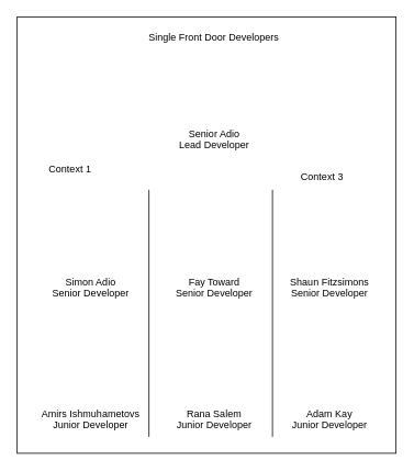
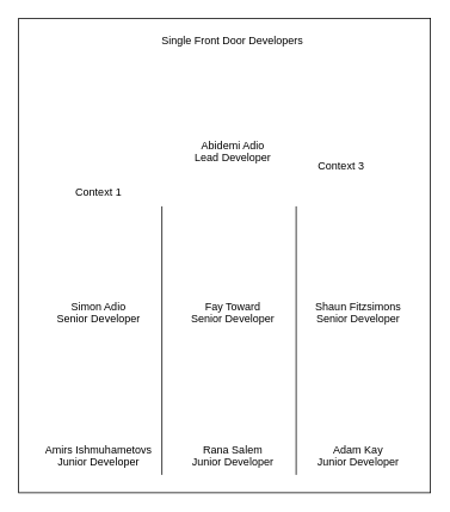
- <mxCell id="3" value="Senior Adio&lt;div&gt;Lead Developer&lt;/div&gt;" style="shape=image;html=1;verticalAlign=top;verticalLabelPosition=bottom;labelBackgroundColor=#ffffff;imageAspect=0;aspect=fixed;image=https://cdn4.iconfinder.com/data/icons/ionicons/512/icon-ios7-person-128.png;imageBackground=none;" vertex="1" parent="1"><mxGeometry x="210" y="50" width="98" height="98" as="geometry" /></mxCell>
+ <mxCell id="3" value="Abidemi Adio&lt;div&gt;Lead Developer&lt;/div&gt;" style="shape=image;html=1;verticalAlign=top;verticalLabelPosition=bottom;labelBackgroundColor=#ffffff;imageAspect=0;aspect=fixed;image=https://cdn4.iconfinder.com/data/icons/ionicons/512/icon-ios7-person-128.png;imageBackground=none;" vertex="1" parent="1"><mxGeometry x="210" y="50" width="98" height="98" as="geometry" /></mxCell>
- <mxCell id="12" value="Context 1" style="text;html=1;align=center;verticalAlign=middle;whiteSpace=wrap;rounded=0;" vertex="1" parent="1"><mxGeometry x="43.5" y="190" width="81" height="30" as="geometry" /></mxCell>
+ <mxCell id="12" value="Context 1" style="text;html=1;align=center;verticalAlign=middle;whiteSpace=wrap;rounded=0;" vertex="1" parent="1"><mxGeometry x="68.5" y="200" width="81" height="30" as="geometry" /></mxCell>
- <mxCell id="13" value="Context 3" style="text;html=1;align=center;verticalAlign=middle;whiteSpace=wrap;rounded=0;" vertex="1" parent="1"><mxGeometry x="350" y="200" width="81" height="30" as="geometry" /></mxCell>
+ <mxCell id="13" value="Context 3" style="text;html=1;align=center;verticalAlign=middle;whiteSpace=wrap;rounded=0;" vertex="1" parent="1"><mxGeometry x="340" y="170" width="81" height="30" as="geometry" /></mxCell>
